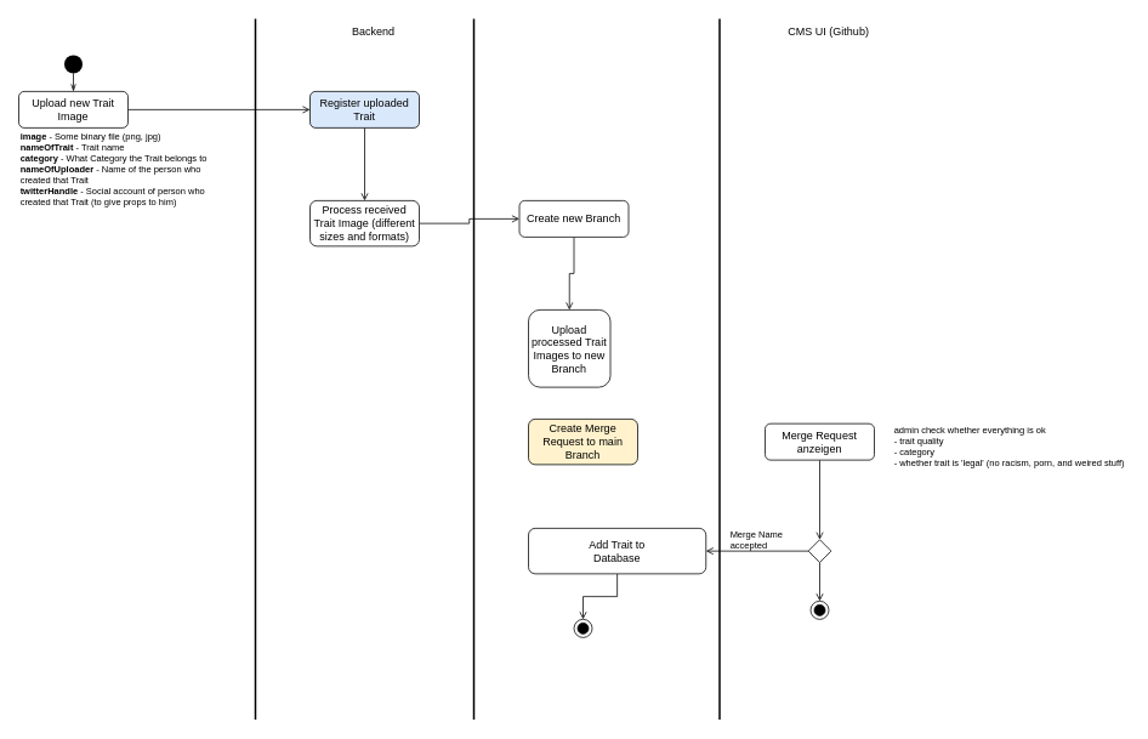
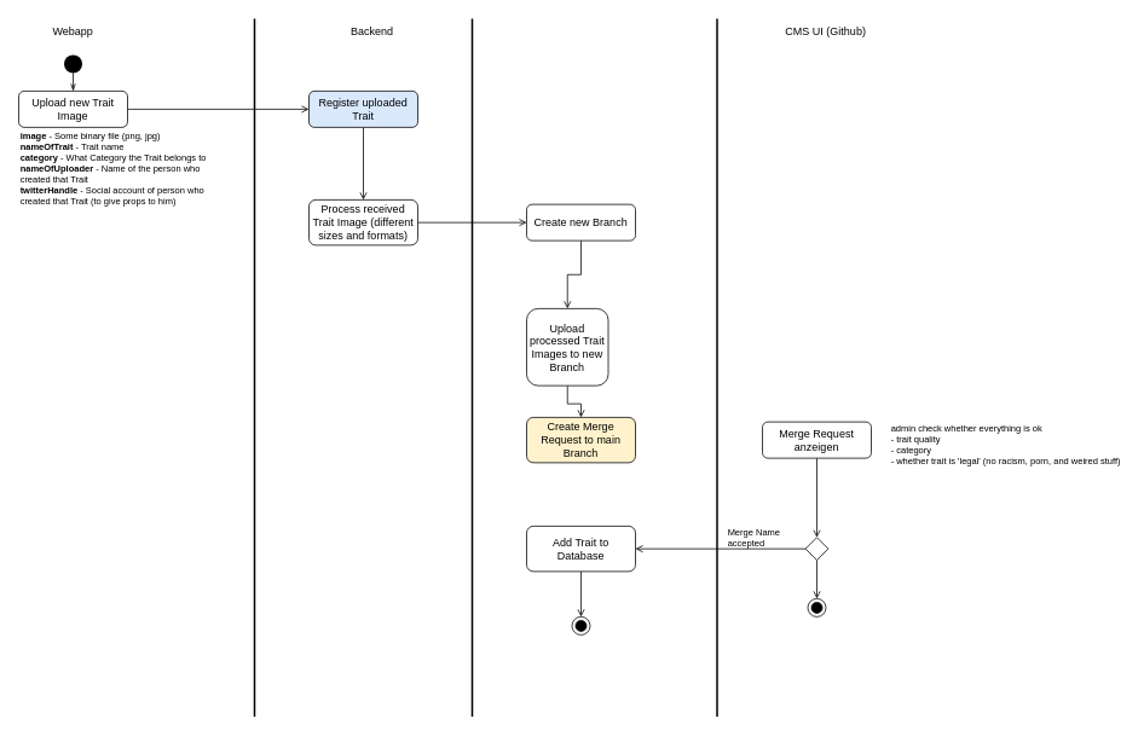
+ <mxCell id="4" value="Webapp" style="text;html=1;strokeColor=none;fillColor=none;align=center;verticalAlign=middle;whiteSpace=wrap;rounded=0;" parent="1" vertex="1"><mxGeometry x="40" y="20" width="80" height="30" as="geometry" /></mxCell>
- <mxCell id="12" value="Create new Branch" style="rounded=1;whiteSpace=wrap;html=1;fontSize=12;glass=0;strokeWidth=1;shadow=0;" parent="1" vertex="1"><mxGeometry x="570" y="220" width="120" height="40" as="geometry" /></mxCell>
+ <mxCell id="12" value="Create new Branch" style="rounded=1;whiteSpace=wrap;html=1;fontSize=12;glass=0;strokeWidth=1;shadow=0;" parent="1" vertex="1"><mxGeometry x="580" y="225" width="120" height="40" as="geometry" /></mxCell>
+ <mxCell id="19" style="edgeStyle=orthogonalEdgeStyle;rounded=0;orthogonalLoop=1;jettySize=auto;html=1;fontSize=10;startArrow=none;startFill=0;endArrow=open;endFill=0;" parent="1" source="20" target="21" edge="1"><mxGeometry relative="1" as="geometry" /></mxCell>
- <mxCell id="26" value="Add Trait to&lt;br&gt;Database" style="rounded=1;whiteSpace=wrap;html=1;fontSize=12;glass=0;strokeWidth=1;shadow=0;" parent="1" vertex="1"><mxGeometry x="580" y="580" width="195" height="50" as="geometry" /></mxCell>
+ <mxCell id="26" value="Add Trait to&lt;br&gt;Database" style="rounded=1;whiteSpace=wrap;html=1;fontSize=12;glass=0;strokeWidth=1;shadow=0;" parent="1" vertex="1"><mxGeometry x="580" y="580" width="120" height="50" as="geometry" /></mxCell>
